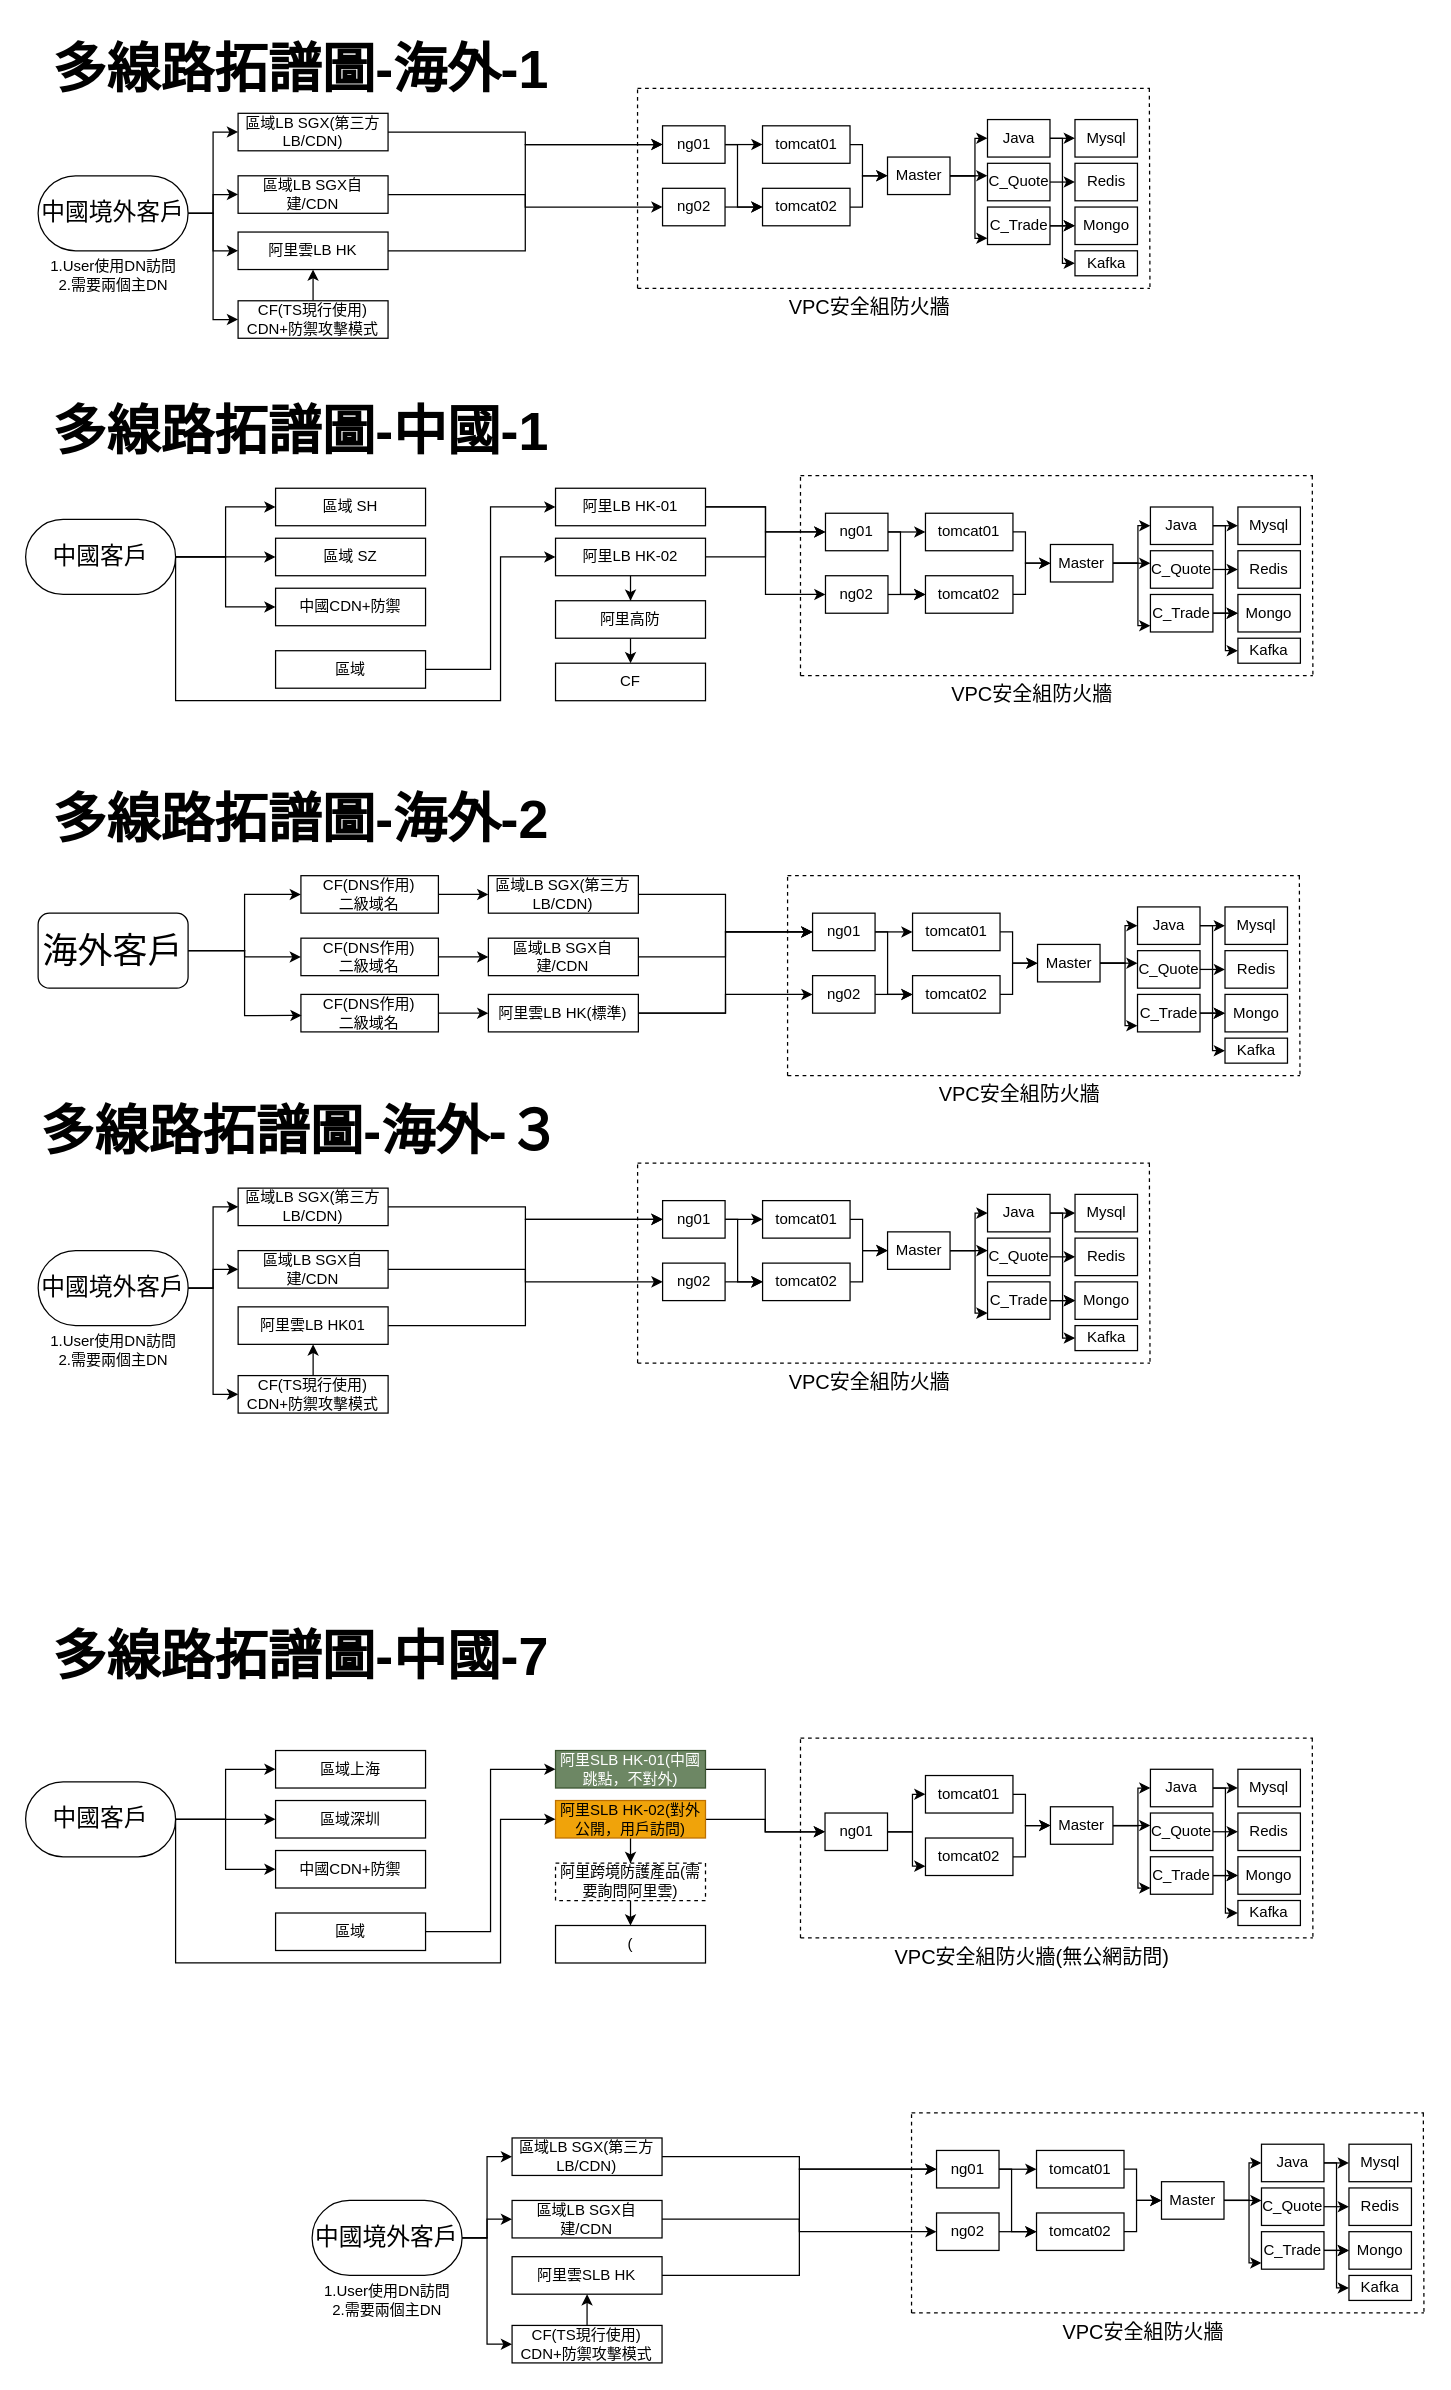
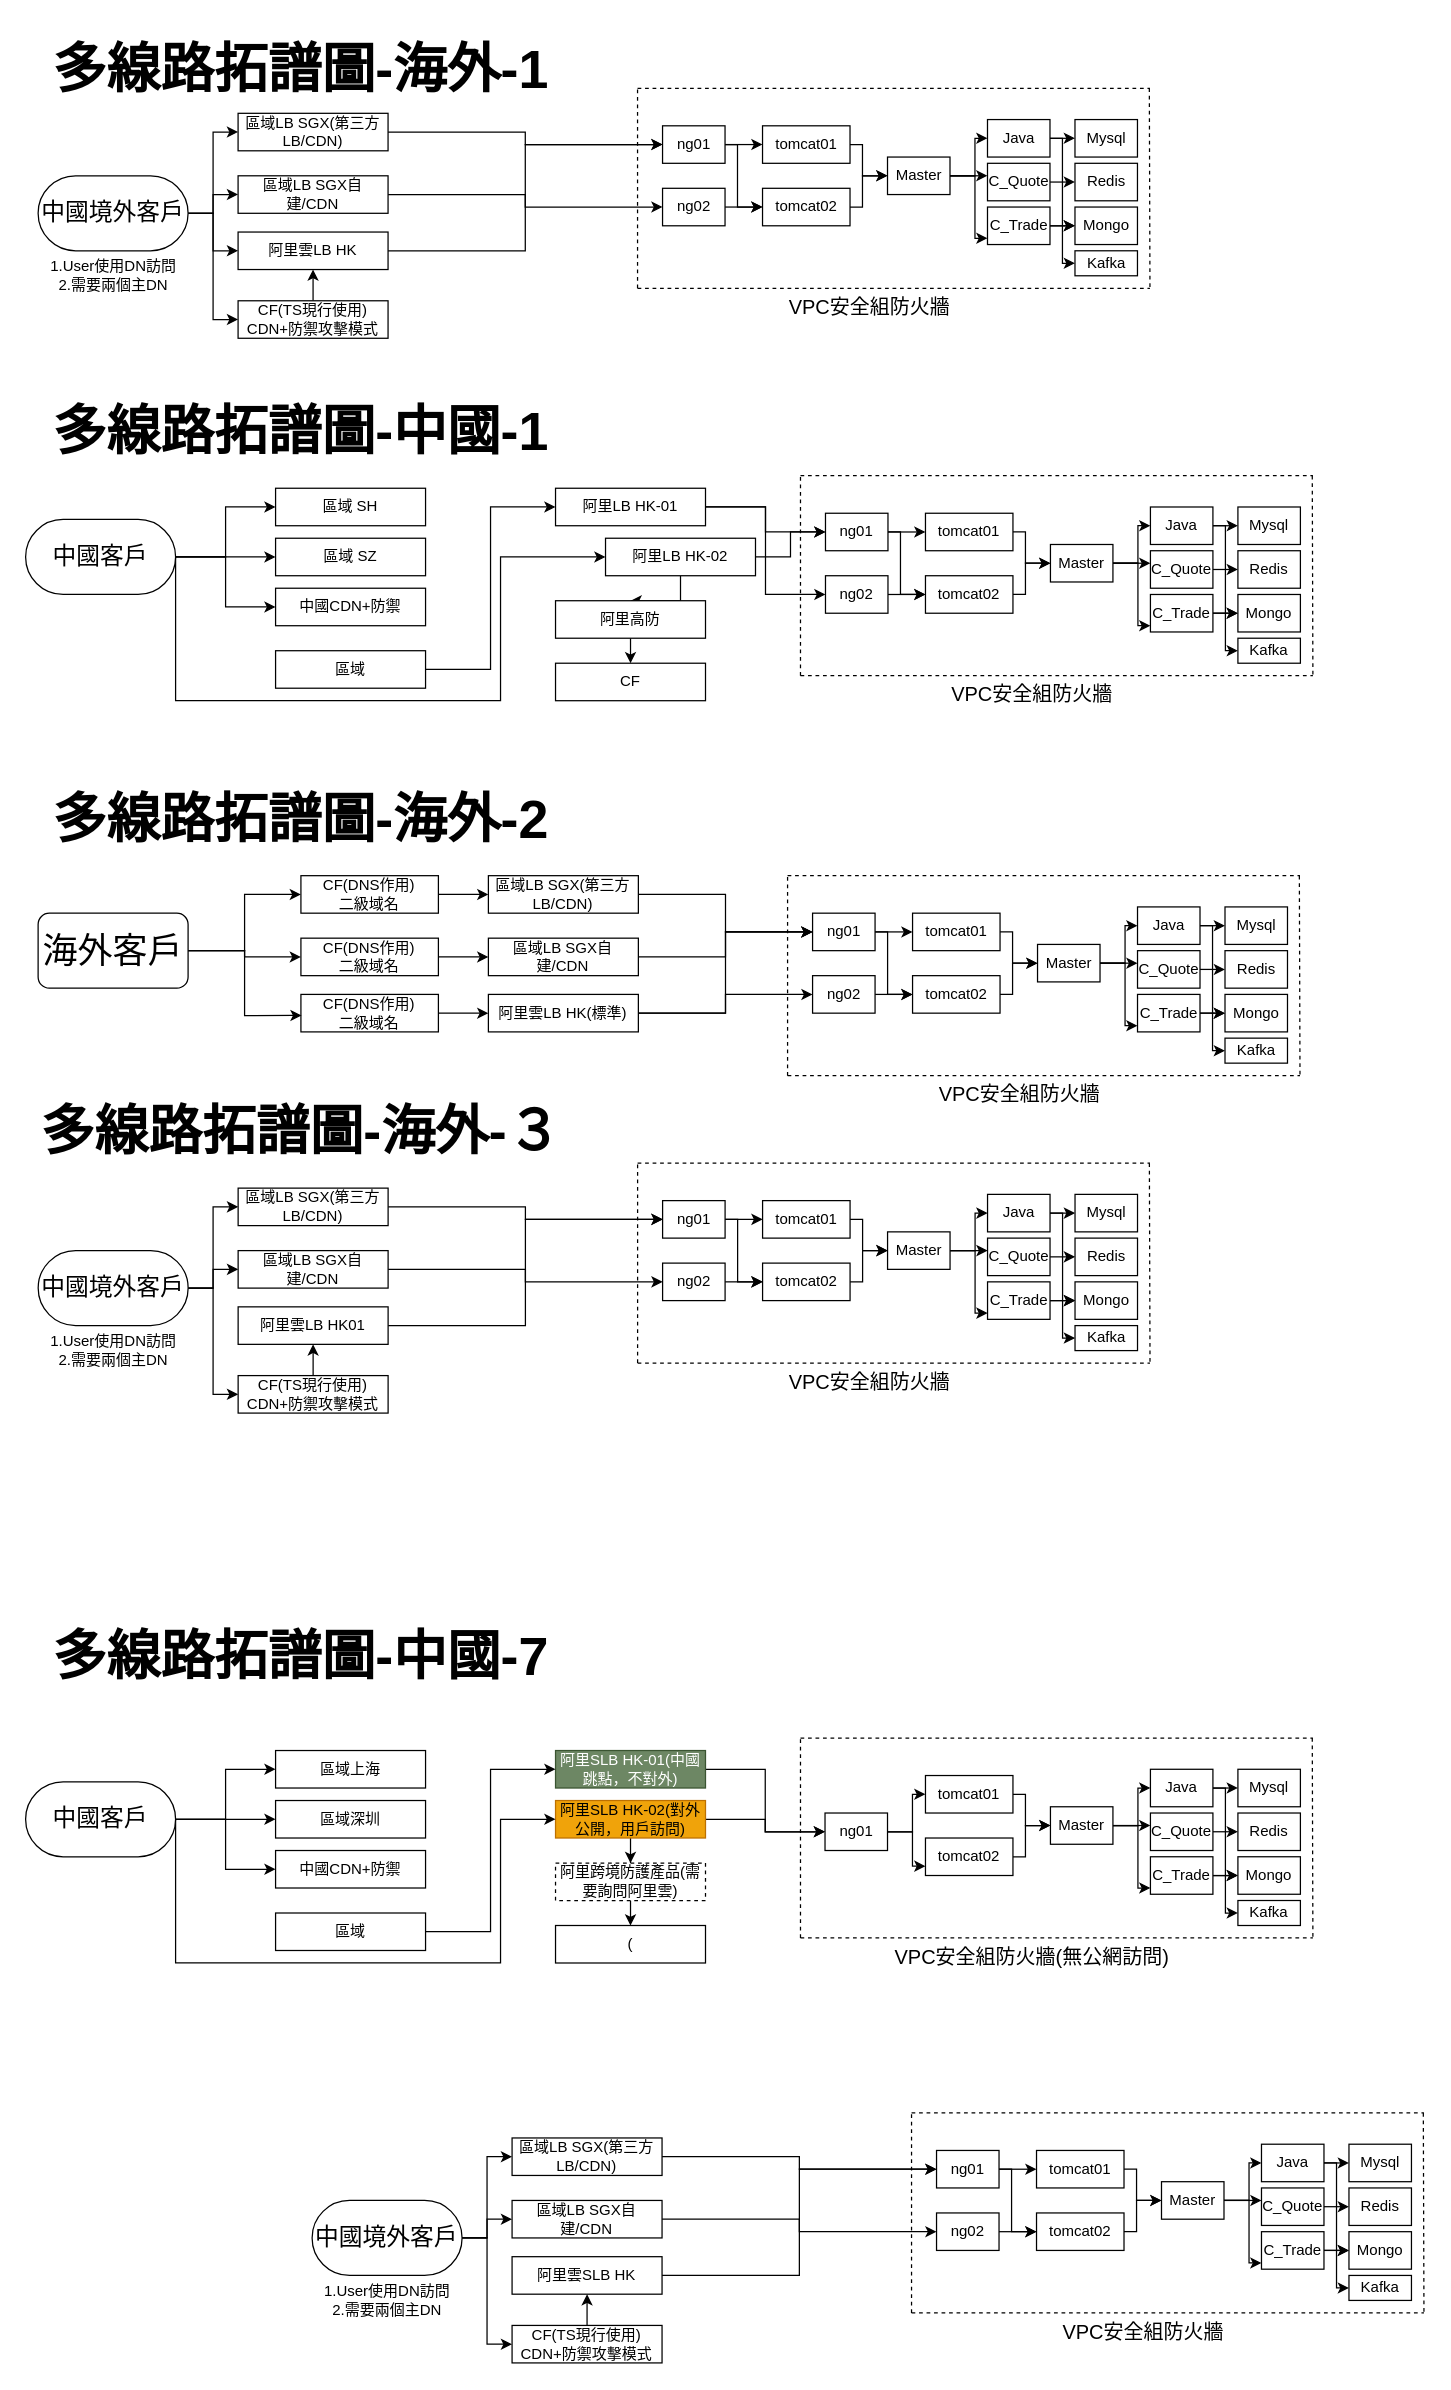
- <mxCell id="23" value="阿里LB HK-02" style="rounded=0;whiteSpace=wrap;html=1;" parent="1" vertex="1"><mxGeometry x="444" y="430" width="120" height="30" as="geometry" /></mxCell>
+ <mxCell id="23" value="阿里LB HK-02" style="rounded=0;whiteSpace=wrap;html=1;" parent="1" vertex="1"><mxGeometry x="484" y="430" width="120" height="30" as="geometry" /></mxCell>
